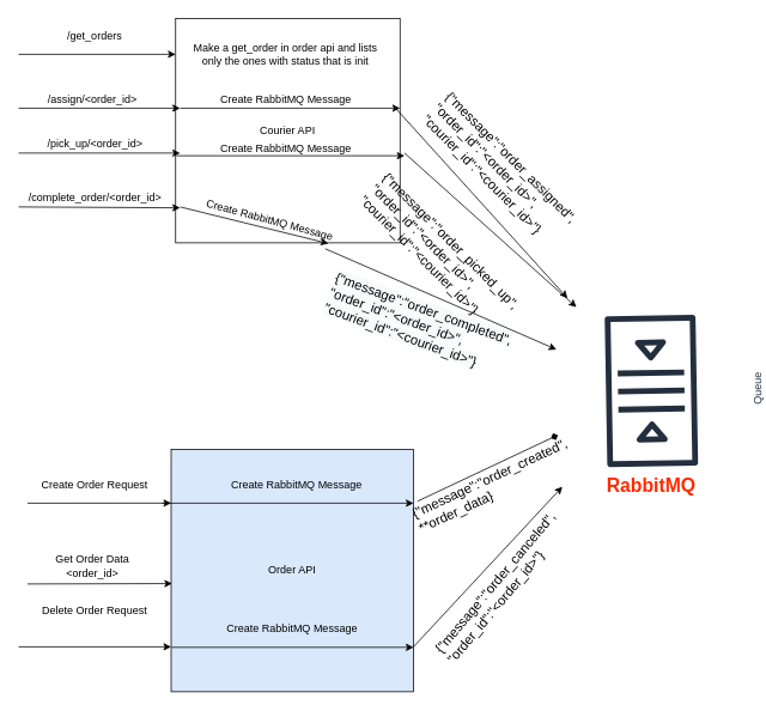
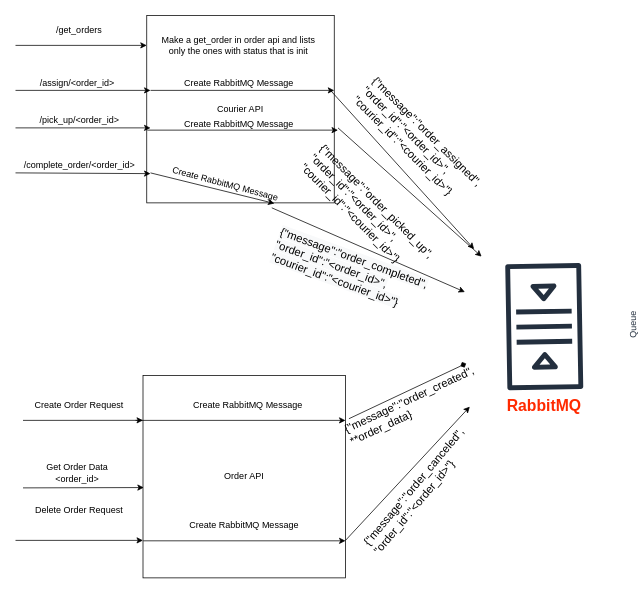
- <mxCell id="2" value="Order API&lt;br&gt;" style="whiteSpace=wrap;html=1;aspect=fixed;fillColor=#dae8fc;" vertex="1" parent="1"><mxGeometry x="190" y="500" width="270" height="270" as="geometry" /></mxCell>
+ <mxCell id="2" value="Order API&lt;br&gt;" style="whiteSpace=wrap;html=1;aspect=fixed;" vertex="1" parent="1"><mxGeometry x="190" y="500" width="270" height="270" as="geometry" /></mxCell>
